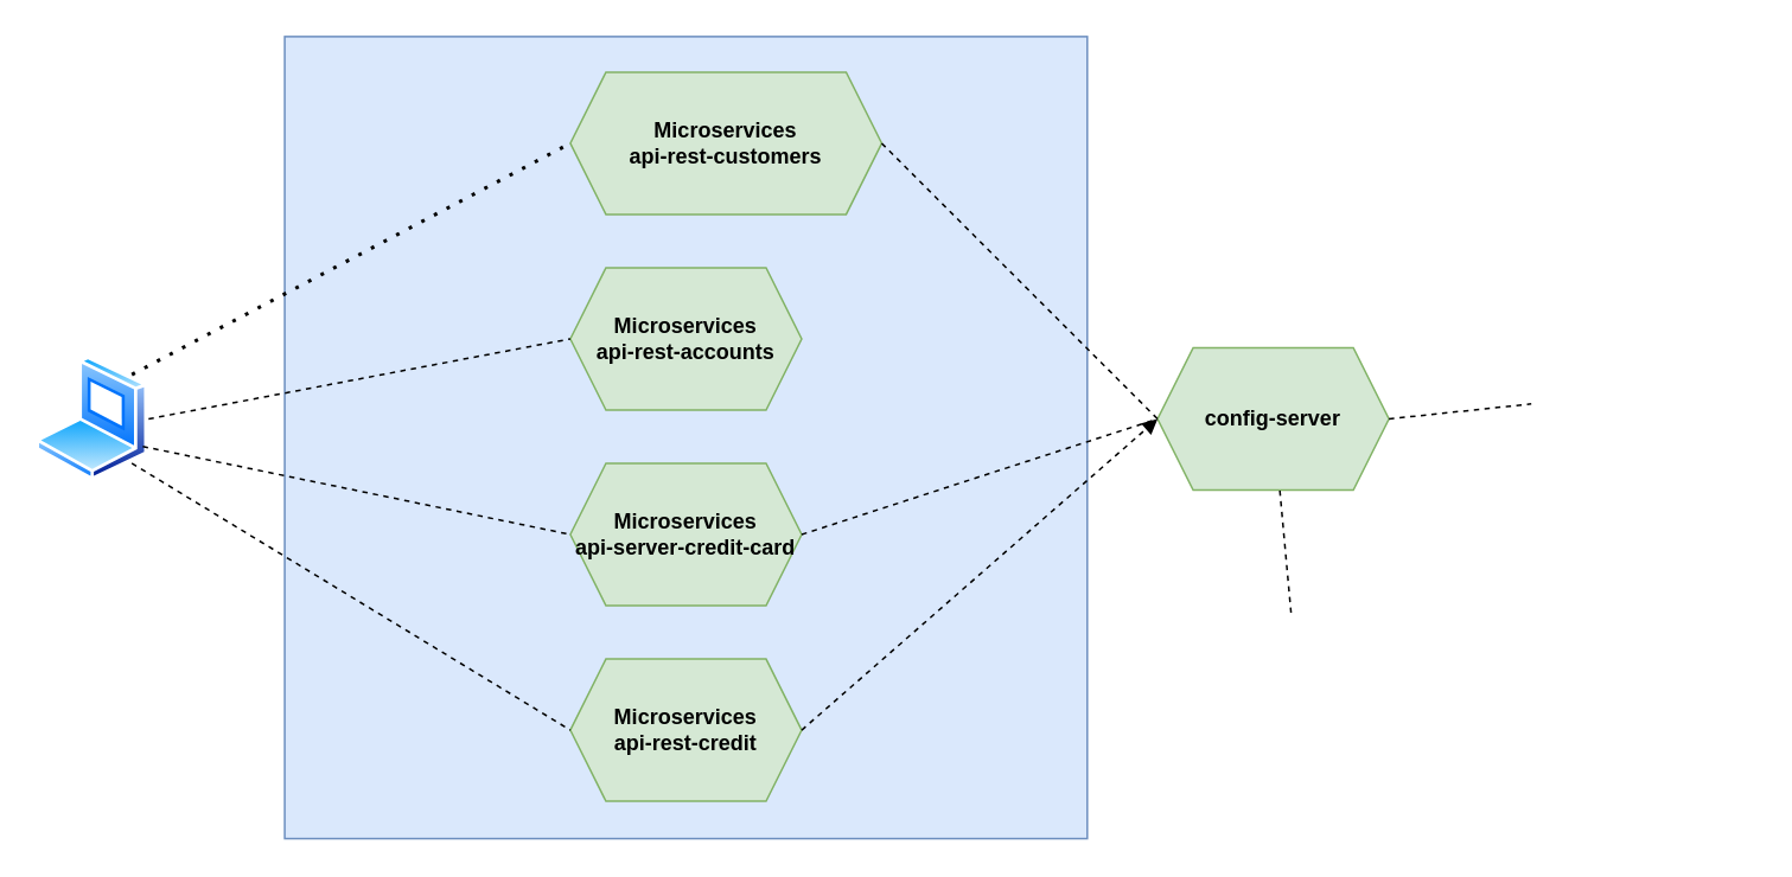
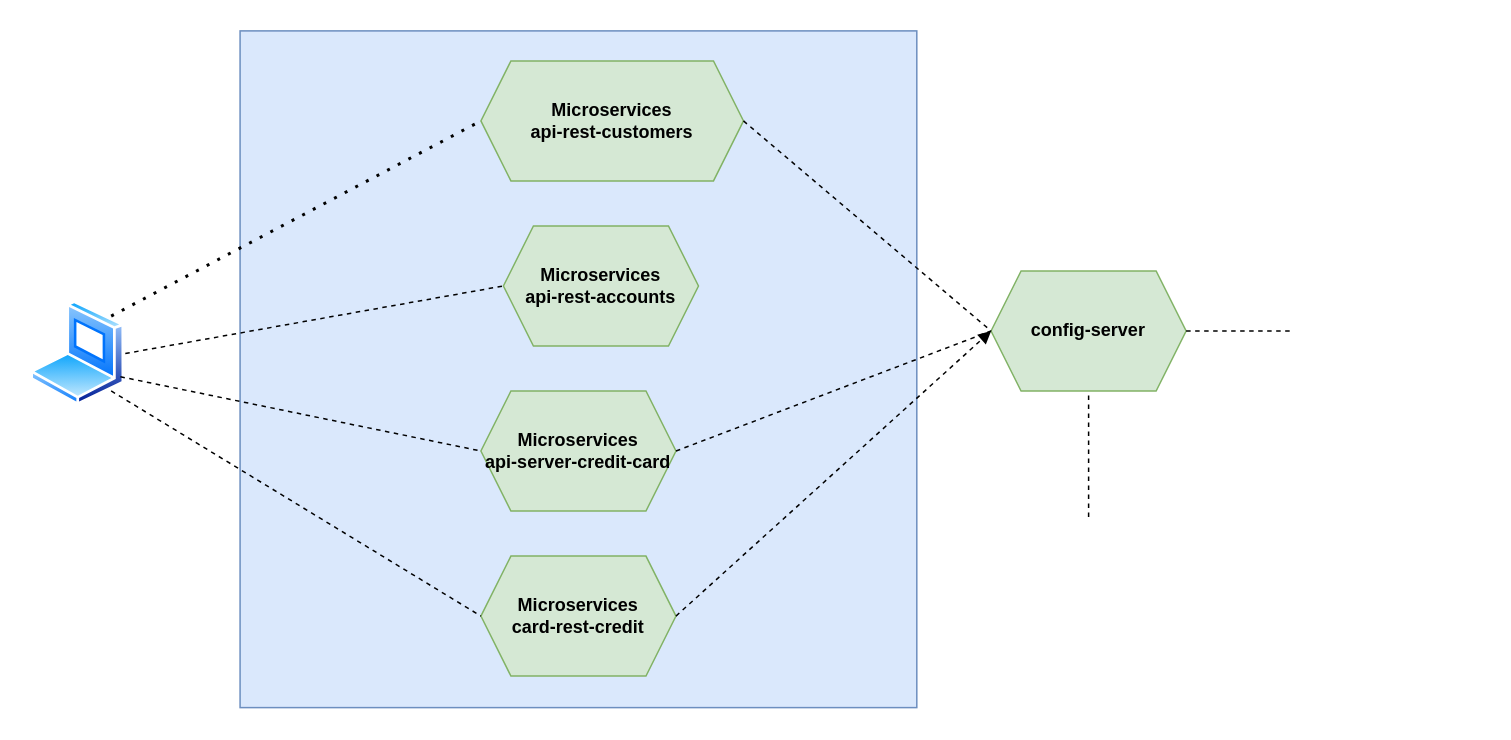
- <mxCell id="5" value="&lt;b&gt;Microservices&lt;br&gt;api-rest-accounts&lt;/b&gt;" style="shape=hexagon;perimeter=hexagonPerimeter2;whiteSpace=wrap;html=1;fixedSize=1;fillColor=#d5e8d4;strokeColor=#82b366;" vertex="1" parent="1"><mxGeometry x="320" y="150" width="130" height="80" as="geometry" /></mxCell>
+ <mxCell id="5" value="&lt;b&gt;Microservices&lt;br&gt;api-rest-accounts&lt;/b&gt;" style="shape=hexagon;perimeter=hexagonPerimeter2;whiteSpace=wrap;html=1;fixedSize=1;fillColor=#d5e8d4;strokeColor=#82b366;" vertex="1" parent="1"><mxGeometry x="335" y="150" width="130" height="80" as="geometry" /></mxCell>
- <mxCell id="12" value="&lt;b&gt;config-server&lt;/b&gt;" style="shape=hexagon;perimeter=hexagonPerimeter2;whiteSpace=wrap;html=1;fixedSize=1;fillColor=#d5e8d4;strokeColor=#82b366;" vertex="1" parent="1"><mxGeometry x="650" y="195" width="130" height="80" as="geometry" /></mxCell>
+ <mxCell id="12" value="&lt;b&gt;config-server&lt;/b&gt;" style="shape=hexagon;perimeter=hexagonPerimeter2;whiteSpace=wrap;html=1;fixedSize=1;fillColor=#d5e8d4;strokeColor=#82b366;" vertex="1" parent="1"><mxGeometry x="660" y="180" width="130" height="80" as="geometry" /></mxCell>
- <mxCell id="7" value="&lt;b&gt;Microservices&lt;br&gt;api-rest-credit&lt;br&gt;&lt;/b&gt;" style="shape=hexagon;perimeter=hexagonPerimeter2;whiteSpace=wrap;html=1;fixedSize=1;fillColor=#d5e8d4;strokeColor=#82b366;" vertex="1" parent="1"><mxGeometry x="320" y="370" width="130" height="80" as="geometry" /></mxCell>
+ <mxCell id="7" value="&lt;b&gt;Microservices&lt;br&gt;card-rest-credit&lt;br&gt;&lt;/b&gt;" style="shape=hexagon;perimeter=hexagonPerimeter2;whiteSpace=wrap;html=1;fixedSize=1;fillColor=#d5e8d4;strokeColor=#82b366;" vertex="1" parent="1"><mxGeometry x="320" y="370" width="130" height="80" as="geometry" /></mxCell>
